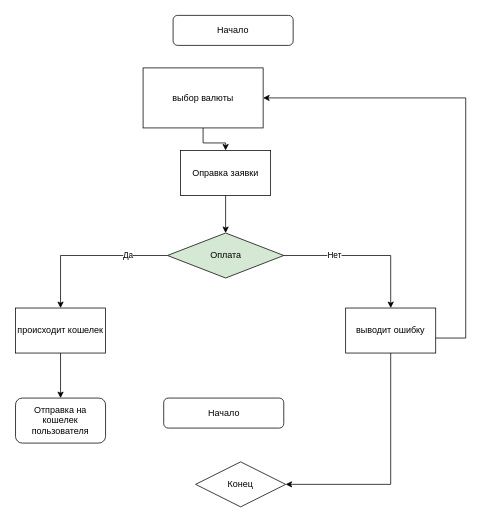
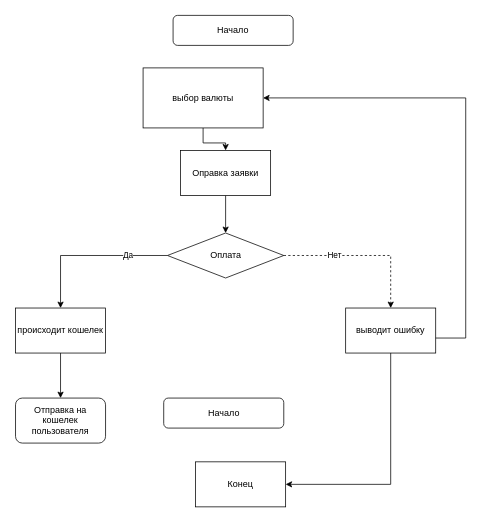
- <mxCell id="9" value="Оплата" style="rhombus;whiteSpace=wrap;html=1;fillColor=#d5e8d4;" vertex="1" parent="1"><mxGeometry x="222.5" y="310" width="155" height="60" as="geometry" /></mxCell>
+ <mxCell id="9" value="Оплата" style="rhombus;whiteSpace=wrap;html=1;" vertex="1" parent="1"><mxGeometry x="222.5" y="310" width="155" height="60" as="geometry" /></mxCell>
- <mxCell id="7" style="edgeStyle=orthogonalEdgeStyle;rounded=0;orthogonalLoop=1;jettySize=auto;html=1;entryX=0.5;entryY=0;entryDx=0;entryDy=0;" edge="1" parent="1" source="9" target="10"><mxGeometry relative="1" as="geometry" /></mxCell>
+ <mxCell id="7" style="edgeStyle=orthogonalEdgeStyle;rounded=0;orthogonalLoop=1;jettySize=auto;html=1;entryX=0.5;entryY=0;entryDx=0;entryDy=0;dashed=1;" edge="1" parent="1" source="9" target="10"><mxGeometry relative="1" as="geometry" /></mxCell>
- <mxCell id="15" value="Конец" style="rhombus;whiteSpace=wrap;html=1;" vertex="1" parent="1"><mxGeometry x="260" y="615" width="120" height="60" as="geometry" /></mxCell>
+ <mxCell id="15" value="Конец" style="rounded=0;whiteSpace=wrap;html=1;" vertex="1" parent="1"><mxGeometry x="260" y="615" width="120" height="60" as="geometry" /></mxCell>
